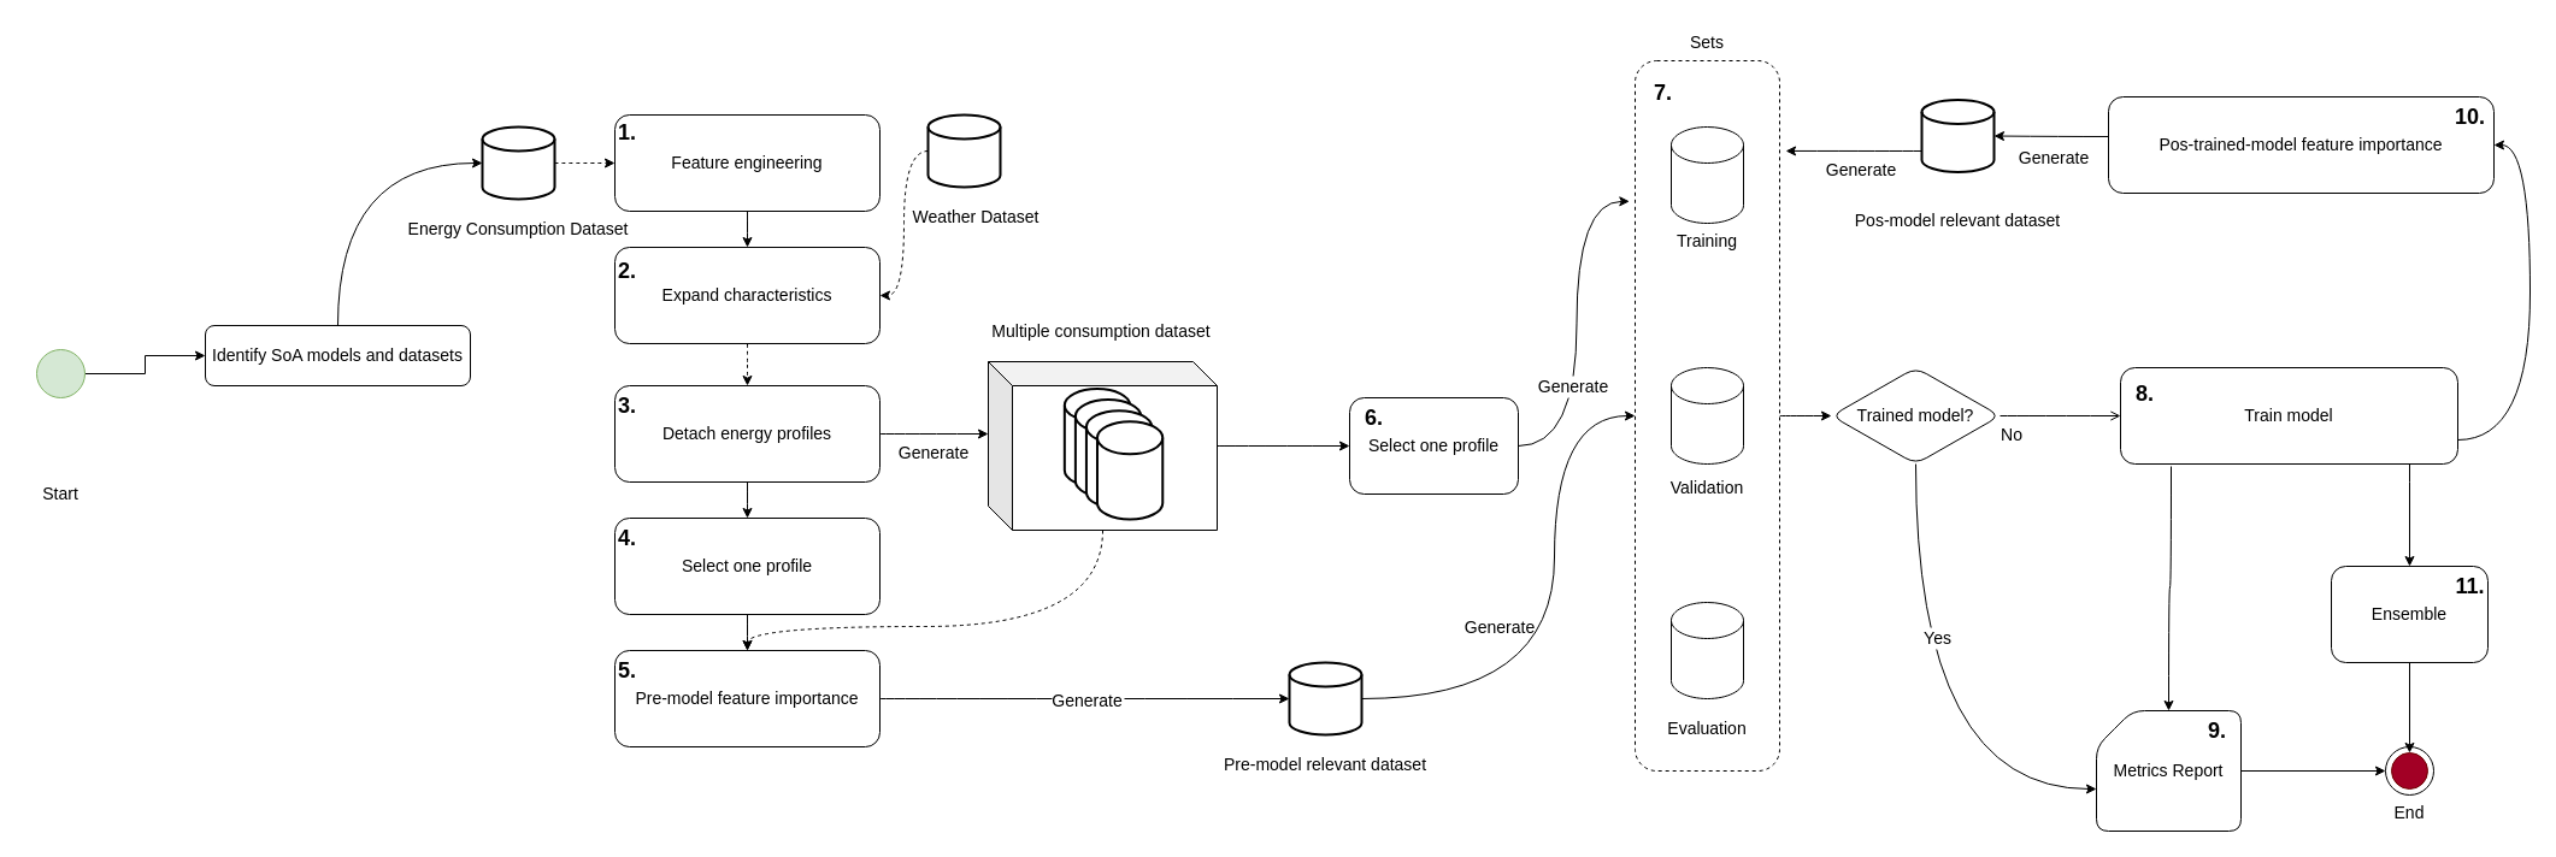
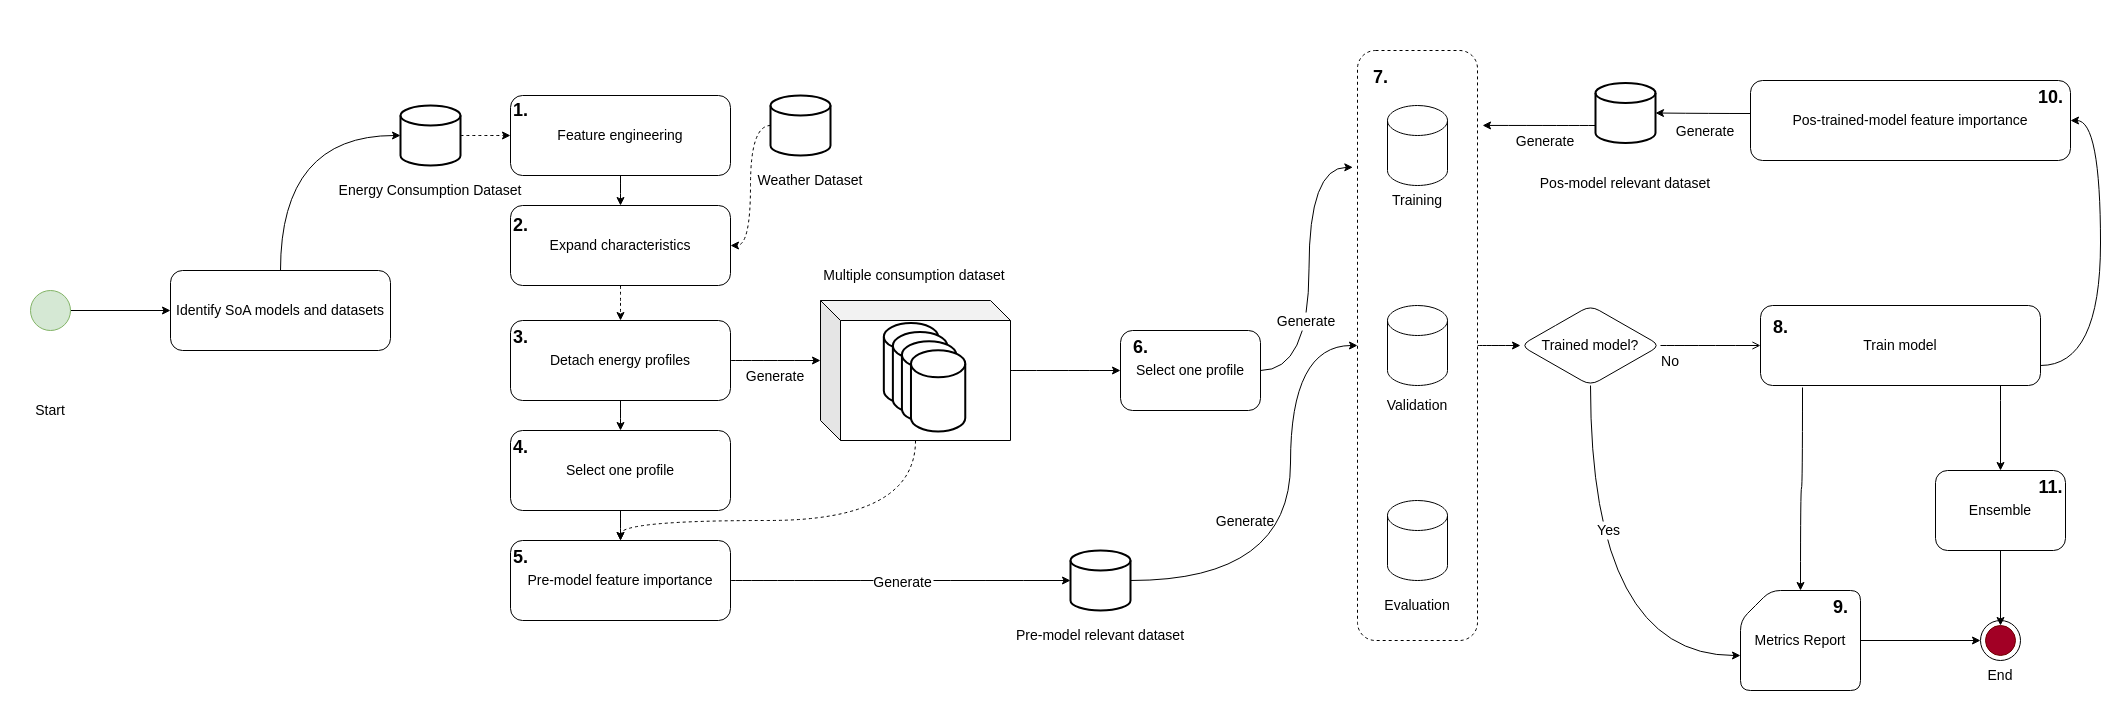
- <mxCell id="44" value="Sets" style="text;strokeColor=none;fillColor=none;align=center;verticalAlign=middle;rounded=0;fontSize=14;whiteSpace=wrap;" parent="1" vertex="1"><mxGeometry x="1387" y="20" width="60" height="30" as="geometry" /></mxCell>
- <mxCell id="3" value="Identify SoA models and datasets" style="rounded=1;fontSize=14;whiteSpace=wrap;" parent="1" vertex="1"><mxGeometry x="170" y="270" width="220" height="50" as="geometry" /></mxCell>
+ <mxCell id="3" value="Identify SoA models and datasets" style="rounded=1;fontSize=14;whiteSpace=wrap;" parent="1" vertex="1"><mxGeometry x="170" y="270" width="220" height="80" as="geometry" /></mxCell>
